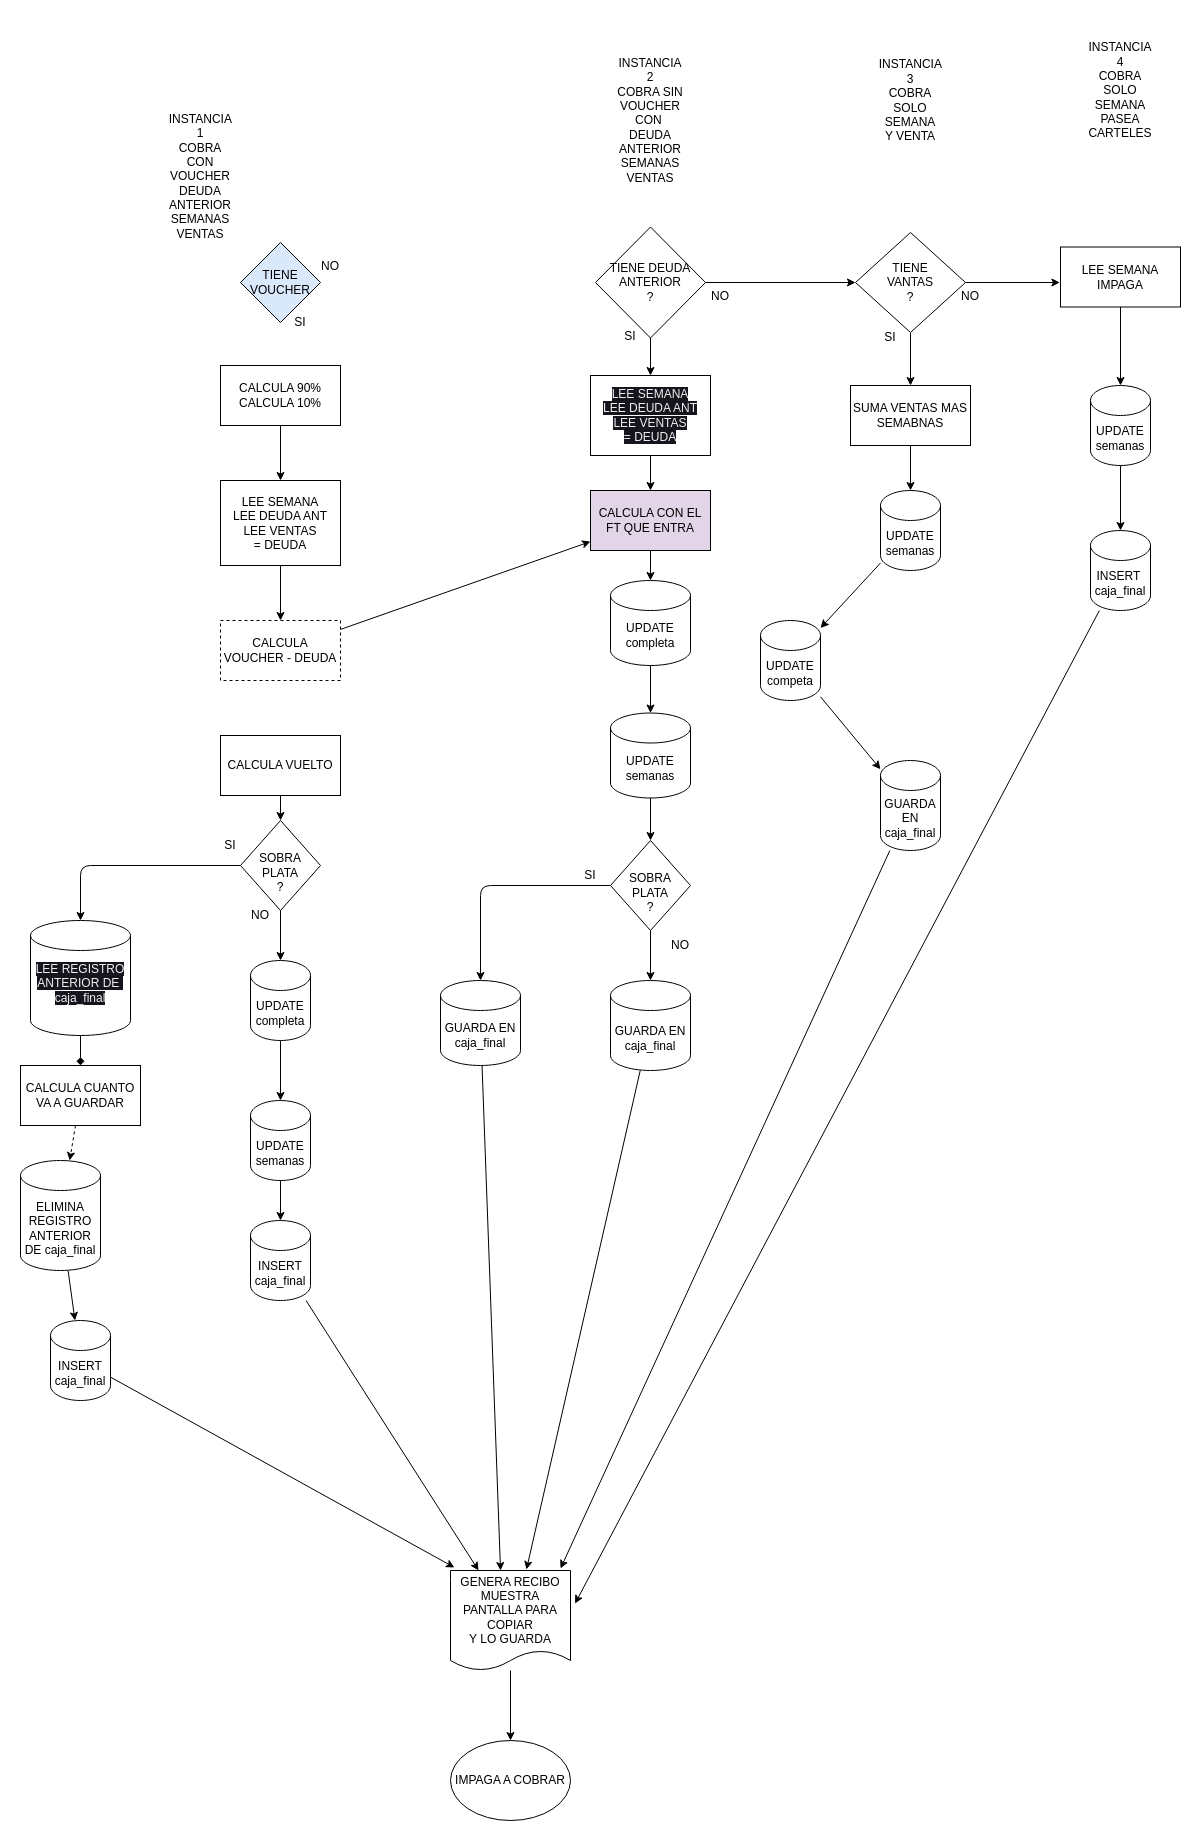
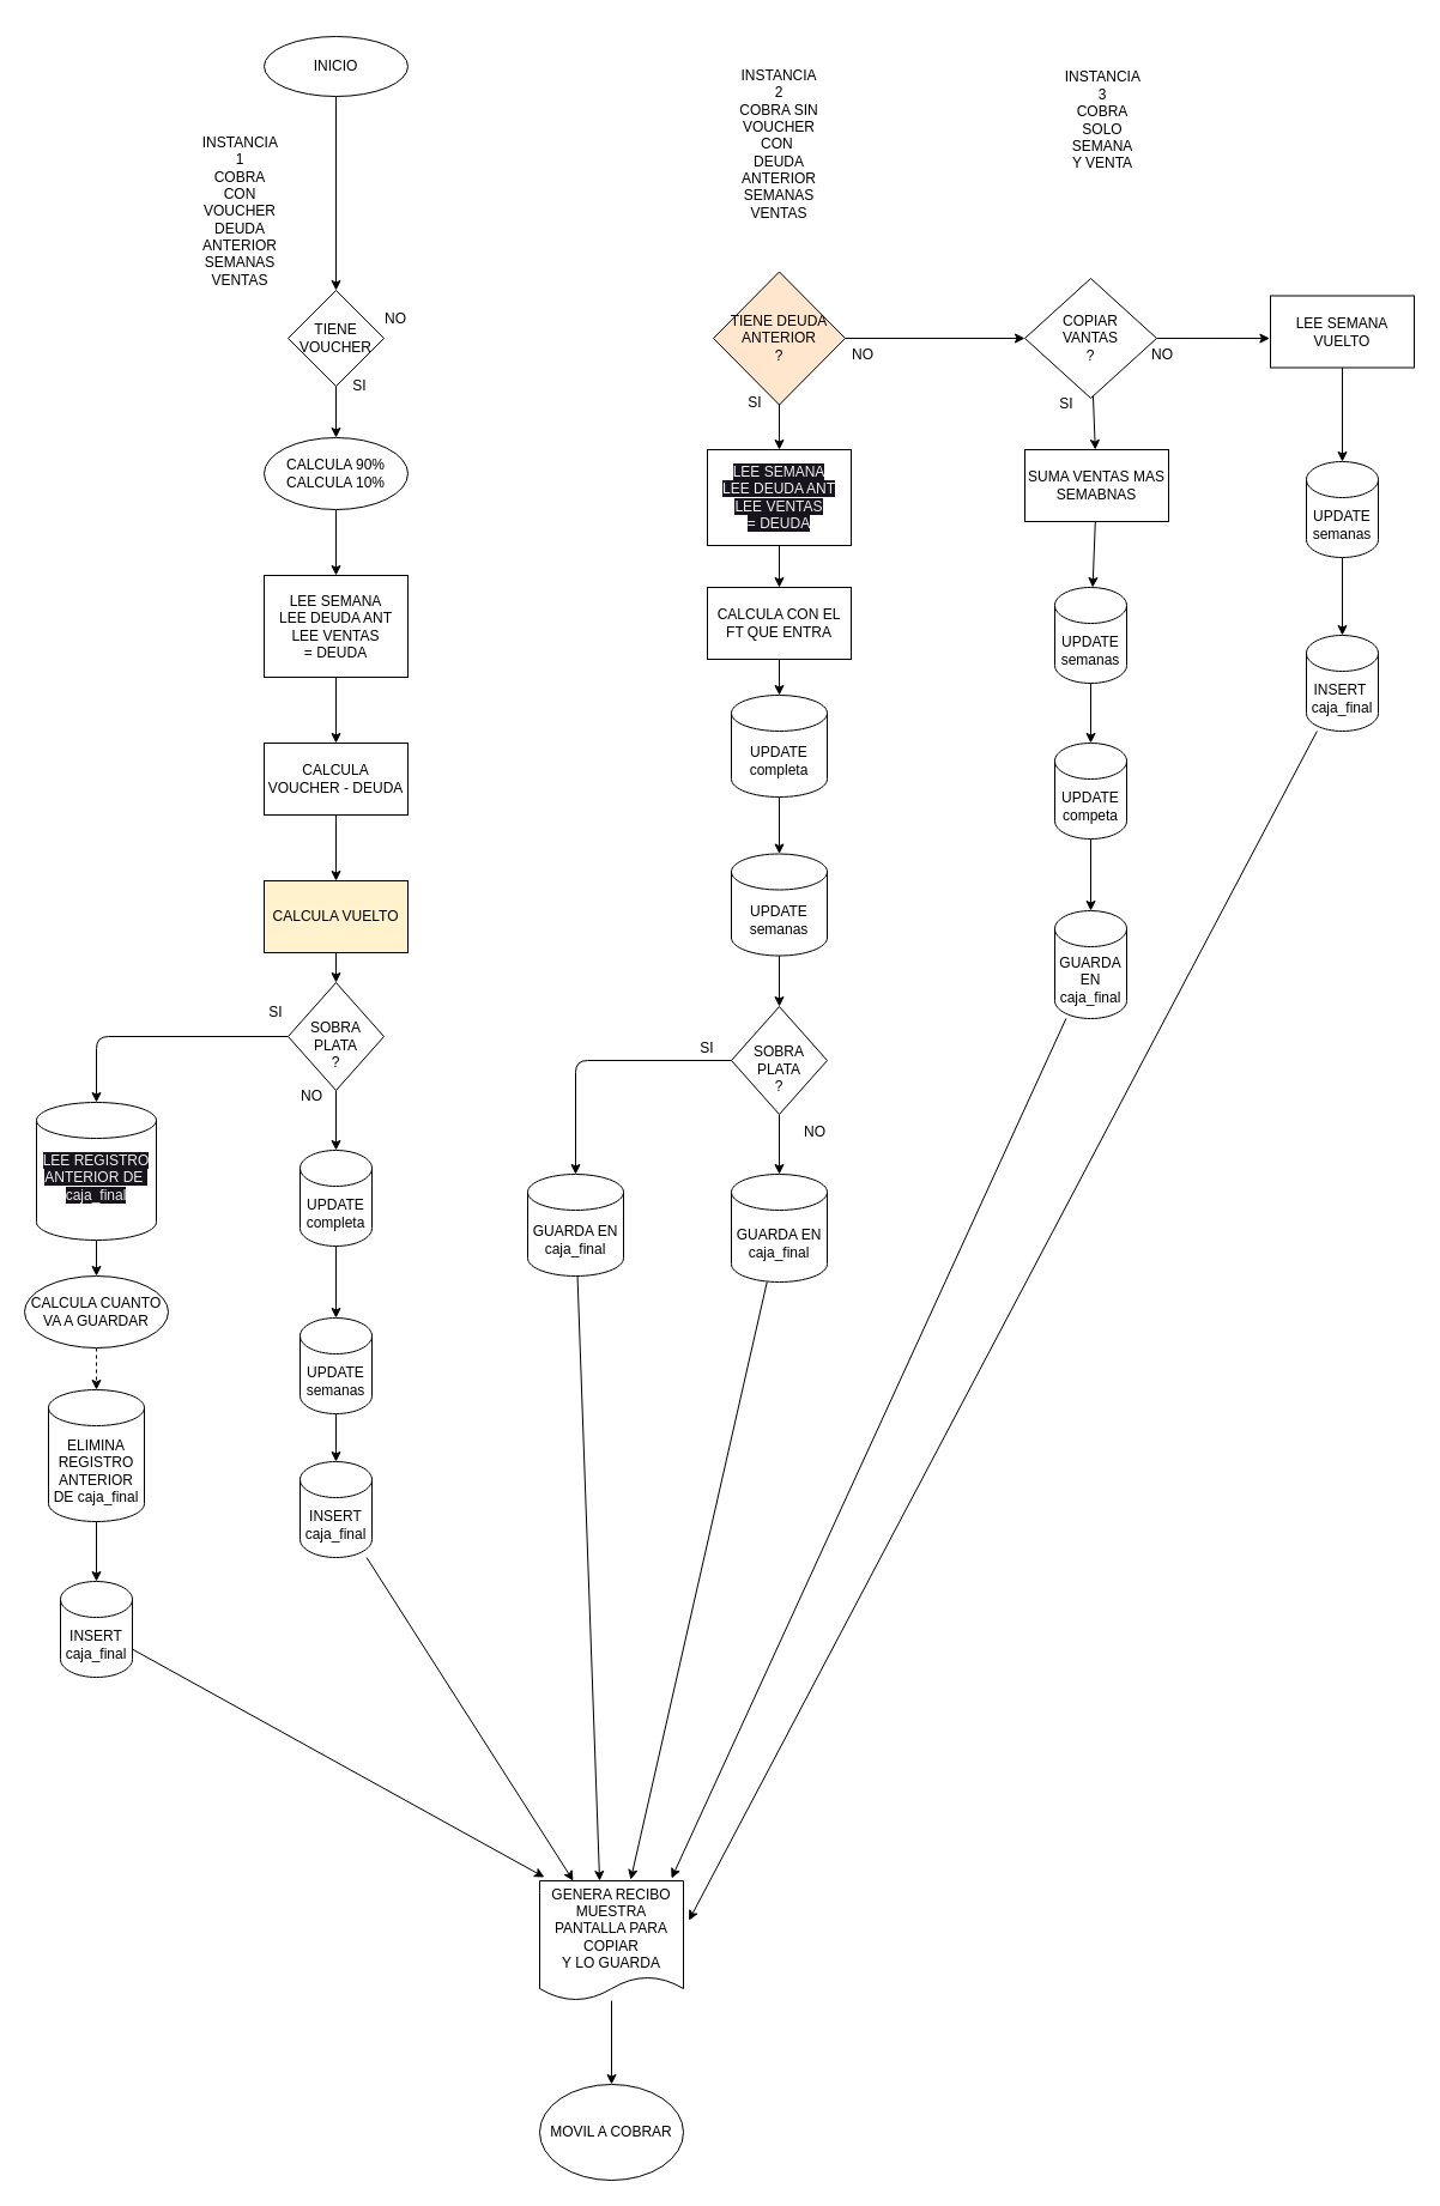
+ <mxCell id="3" value="INICIO" style="ellipse;whiteSpace=wrap;html=1;" parent="1" vertex="1"><mxGeometry x="220" y="30" width="120" height="50" as="geometry" /></mxCell>
- <mxCell id="62" value="INSTANCIA 4&lt;br&gt;COBRA SOLO SEMANA&lt;br&gt;PASEA CARTELES" style="text;strokeColor=none;align=center;fillColor=none;html=1;verticalAlign=middle;whiteSpace=wrap;rounded=0;" parent="1" vertex="1"><mxGeometry x="1090" y="20" width="60" height="140" as="geometry" /></mxCell>
- <mxCell id="61" value="INSTANCIA 3&lt;br&gt;COBRA SOLO SEMANA&lt;br&gt;Y VENTA" style="text;strokeColor=none;align=center;fillColor=none;html=1;verticalAlign=middle;whiteSpace=wrap;rounded=0;" parent="1" vertex="1"><mxGeometry x="880" y="50" width="60" height="100" as="geometry" /></mxCell>
+ <mxCell id="61" value="INSTANCIA 3&lt;br&gt;COBRA SOLO SEMANA&lt;br&gt;Y VENTA" style="text;strokeColor=none;align=center;fillColor=none;html=1;verticalAlign=middle;whiteSpace=wrap;rounded=0;" parent="1" vertex="1"><mxGeometry x="890" y="50" width="60" height="100" as="geometry" /></mxCell>
+ <mxCell id="2" style="edgeStyle=none;html=1;exitX=0.5;exitY=1;exitDx=0;exitDy=0;entryX=0.5;entryY=0;entryDx=0;entryDy=0;" parent="1" source="3" target="5" edge="1"><mxGeometry relative="1" as="geometry" /></mxCell>
- <mxCell id="68" value="LEE SEMANA IMPAGA" style="rounded=0;whiteSpace=wrap;html=1;" parent="1" vertex="1"><mxGeometry x="1060" y="246.5" width="120" height="60" as="geometry" /></mxCell>
+ <mxCell id="68" value="LEE SEMANA VUELTO" style="rounded=0;whiteSpace=wrap;html=1;" parent="1" vertex="1"><mxGeometry x="1060" y="246.5" width="120" height="60" as="geometry" /></mxCell>
- <mxCell id="5" value="TIENE VOUCHER" style="rhombus;whiteSpace=wrap;html=1;fillColor=#dae8fc;" parent="1" vertex="1"><mxGeometry x="240" y="242" width="80" height="80" as="geometry" /></mxCell>
+ <mxCell id="5" value="TIENE VOUCHER" style="rhombus;whiteSpace=wrap;html=1;" parent="1" vertex="1"><mxGeometry x="240" y="242" width="80" height="80" as="geometry" /></mxCell>
- <mxCell id="14" value="TIENE DEUDA ANTERIOR&lt;br&gt;?" style="rhombus;whiteSpace=wrap;html=1;" parent="1" vertex="1"><mxGeometry x="595" y="226.5" width="110" height="111" as="geometry" /></mxCell>
+ <mxCell id="14" value="TIENE DEUDA ANTERIOR&lt;br&gt;?" style="rhombus;whiteSpace=wrap;html=1;fillColor=#ffe6cc;" parent="1" vertex="1"><mxGeometry x="595" y="226.5" width="110" height="111" as="geometry" /></mxCell>
- <mxCell id="65" value="TIENE &lt;br&gt;VANTAS&lt;br&gt;?" style="rhombus;whiteSpace=wrap;html=1;" parent="1" vertex="1"><mxGeometry x="855" y="232" width="110" height="100" as="geometry" /></mxCell>
+ <mxCell id="65" value="COPIAR &lt;br&gt;VANTAS&lt;br&gt;?" style="rhombus;whiteSpace=wrap;html=1;" parent="1" vertex="1"><mxGeometry x="855" y="232" width="110" height="100" as="geometry" /></mxCell>
+ <mxCell id="4" style="edgeStyle=none;html=1;exitX=0.5;exitY=1;exitDx=0;exitDy=0;entryX=0.5;entryY=0;entryDx=0;entryDy=0;" parent="1" source="5" target="7" edge="1"><mxGeometry relative="1" as="geometry" /></mxCell>
- <mxCell id="7" value="CALCULA 90%&lt;br&gt;CALCULA 10%" style="rounded=0;whiteSpace=wrap;html=1;" parent="1" vertex="1"><mxGeometry x="220" y="365" width="120" height="60" as="geometry" /></mxCell>
+ <mxCell id="7" value="CALCULA 90%&lt;br&gt;CALCULA 10%" style="ellipse;whiteSpace=wrap;html=1;" parent="1" vertex="1"><mxGeometry x="220" y="365" width="120" height="60" as="geometry" /></mxCell>
- <mxCell id="9" value="SUMA VENTAS MAS SEMABNAS" style="whiteSpace=wrap;html=1;" parent="1" vertex="1"><mxGeometry x="850" y="385" width="120" height="60" as="geometry" /></mxCell>
+ <mxCell id="9" value="SUMA VENTAS MAS SEMABNAS" style="whiteSpace=wrap;html=1;" parent="1" vertex="1"><mxGeometry x="855" y="375" width="120" height="60" as="geometry" /></mxCell>
- <mxCell id="20" value="CALCULA CON EL FT QUE ENTRA" style="rounded=0;whiteSpace=wrap;html=1;fillColor=#e1d5e7;" parent="1" vertex="1"><mxGeometry x="590" y="490" width="120" height="60" as="geometry" /></mxCell>
+ <mxCell id="20" value="CALCULA CON EL FT QUE ENTRA" style="rounded=0;whiteSpace=wrap;html=1;" parent="1" vertex="1"><mxGeometry x="590" y="490" width="120" height="60" as="geometry" /></mxCell>
- <mxCell id="25" value="" style="edgeStyle=none;html=1;" parent="1" source="26" target="20" edge="1"><mxGeometry relative="1" as="geometry" /></mxCell>
+ <mxCell id="25" value="" style="edgeStyle=none;html=1;" parent="1" source="26" target="32" edge="1"><mxGeometry relative="1" as="geometry" /></mxCell>
- <mxCell id="26" value="CALCULA VOUCHER - DEUDA" style="rounded=0;whiteSpace=wrap;html=1;dashed=1;" parent="1" vertex="1"><mxGeometry x="220" y="620" width="120" height="60" as="geometry" /></mxCell>
+ <mxCell id="26" value="CALCULA VOUCHER - DEUDA" style="rounded=0;whiteSpace=wrap;html=1;" parent="1" vertex="1"><mxGeometry x="220" y="620" width="120" height="60" as="geometry" /></mxCell>
- <mxCell id="34" value="UPDATE competa" style="shape=cylinder3;whiteSpace=wrap;html=1;boundedLbl=1;backgroundOutline=1;size=15;" parent="1" vertex="1"><mxGeometry x="760" y="620" width="60" height="80" as="geometry" /></mxCell>
+ <mxCell id="34" value="UPDATE competa" style="shape=cylinder3;whiteSpace=wrap;html=1;boundedLbl=1;backgroundOutline=1;size=15;" parent="1" vertex="1"><mxGeometry x="880" y="620" width="60" height="80" as="geometry" /></mxCell>
- <mxCell id="32" value="CALCULA VUELTO" style="whiteSpace=wrap;html=1;" parent="1" vertex="1"><mxGeometry x="220" y="735" width="120" height="60" as="geometry" /></mxCell>
+ <mxCell id="32" value="CALCULA VUELTO" style="whiteSpace=wrap;html=1;fillColor=#fff2cc;" parent="1" vertex="1"><mxGeometry x="220" y="735" width="120" height="60" as="geometry" /></mxCell>
- <mxCell id="74" value="" style="edgeStyle=none;html=1;endArrow=diamond;" parent="1" source="75" target="77" edge="1"><mxGeometry relative="1" as="geometry" /></mxCell>
+ <mxCell id="74" value="" style="edgeStyle=none;html=1;" parent="1" source="75" target="77" edge="1"><mxGeometry relative="1" as="geometry" /></mxCell>
- <mxCell id="77" value="CALCULA CUANTO VA A GUARDAR" style="rounded=0;whiteSpace=wrap;html=1;" parent="1" vertex="1"><mxGeometry x="20" y="1065" width="120" height="60" as="geometry" /></mxCell>
+ <mxCell id="77" value="CALCULA CUANTO VA A GUARDAR" style="ellipse;whiteSpace=wrap;html=1;" parent="1" vertex="1"><mxGeometry x="20" y="1065" width="120" height="60" as="geometry" /></mxCell>
- <mxCell id="79" value="ELIMINA REGISTRO ANTERIOR DE caja_final" style="shape=cylinder3;whiteSpace=wrap;html=1;boundedLbl=1;backgroundOutline=1;size=15;" parent="1" vertex="1"><mxGeometry x="20" y="1160" width="80" height="110" as="geometry" /></mxCell>
+ <mxCell id="79" value="ELIMINA REGISTRO ANTERIOR DE caja_final" style="shape=cylinder3;whiteSpace=wrap;html=1;boundedLbl=1;backgroundOutline=1;size=15;" parent="1" vertex="1"><mxGeometry x="40" y="1160" width="80" height="110" as="geometry" /></mxCell>
- <mxCell id="82" value="IMPAGA A COBRAR" style="ellipse;whiteSpace=wrap;html=1;" parent="1" vertex="1"><mxGeometry x="450" y="1740" width="120" height="80" as="geometry" /></mxCell>
+ <mxCell id="82" value="MOVIL A COBRAR" style="ellipse;whiteSpace=wrap;html=1;" parent="1" vertex="1"><mxGeometry x="450" y="1740" width="120" height="80" as="geometry" /></mxCell>
